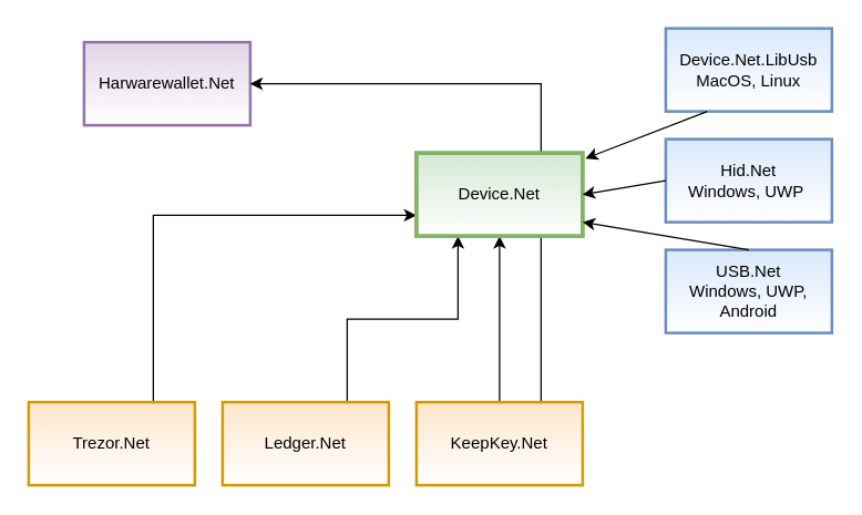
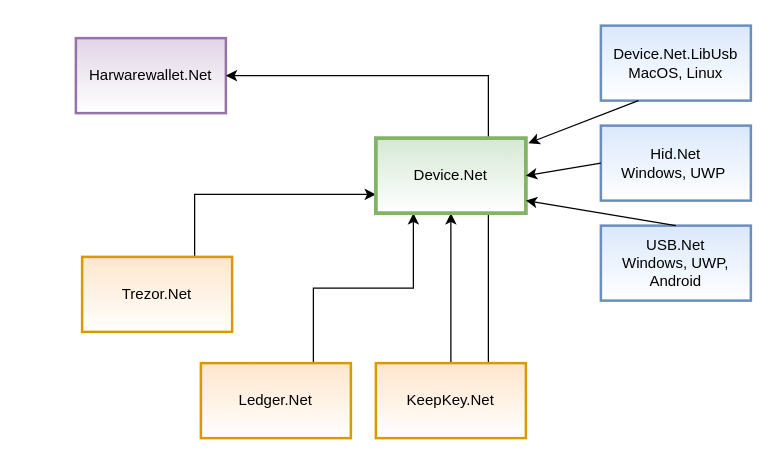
- <mxCell id="3" value="Trezor.Net" style="rounded=0;whiteSpace=wrap;html=1;fillColor=#ffe6cc;strokeColor=#d79b00;gradientColor=#ffffff;strokeWidth=2;" vertex="1" parent="1"><mxGeometry x="20" y="290" width="120" height="60" as="geometry" /></mxCell>
+ <mxCell id="3" value="Trezor.Net" style="rounded=0;whiteSpace=wrap;html=1;fillColor=#ffe6cc;strokeColor=#d79b00;gradientColor=#ffffff;strokeWidth=2;" vertex="1" parent="1"><mxGeometry x="65" y="205" width="120" height="60" as="geometry" /></mxCell>
